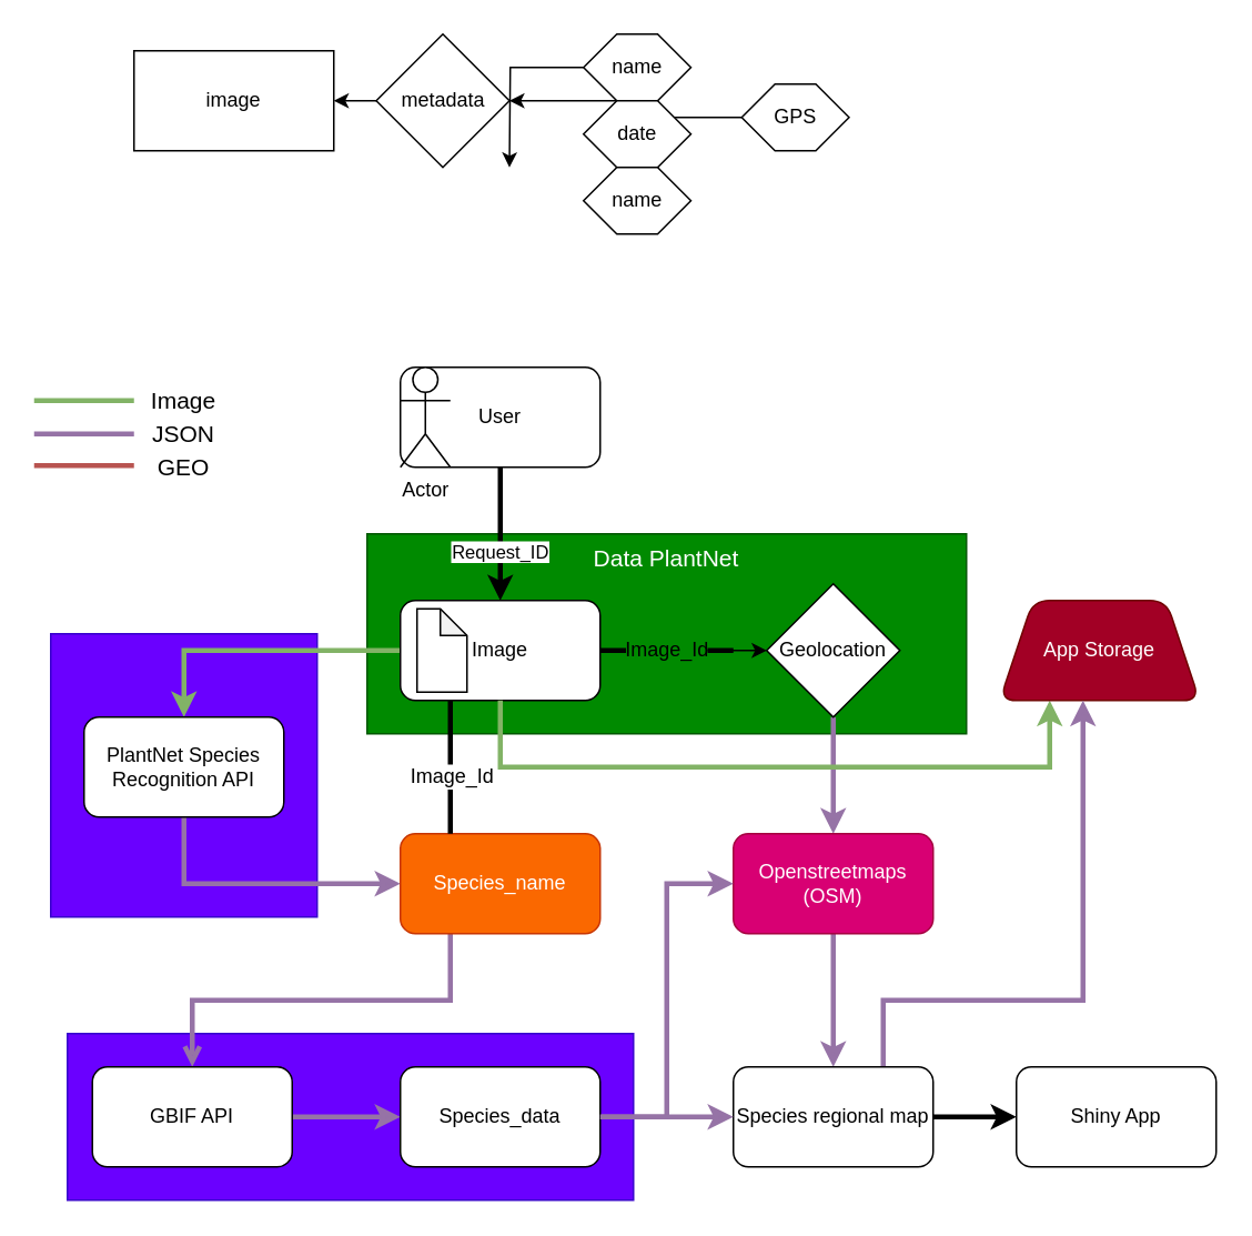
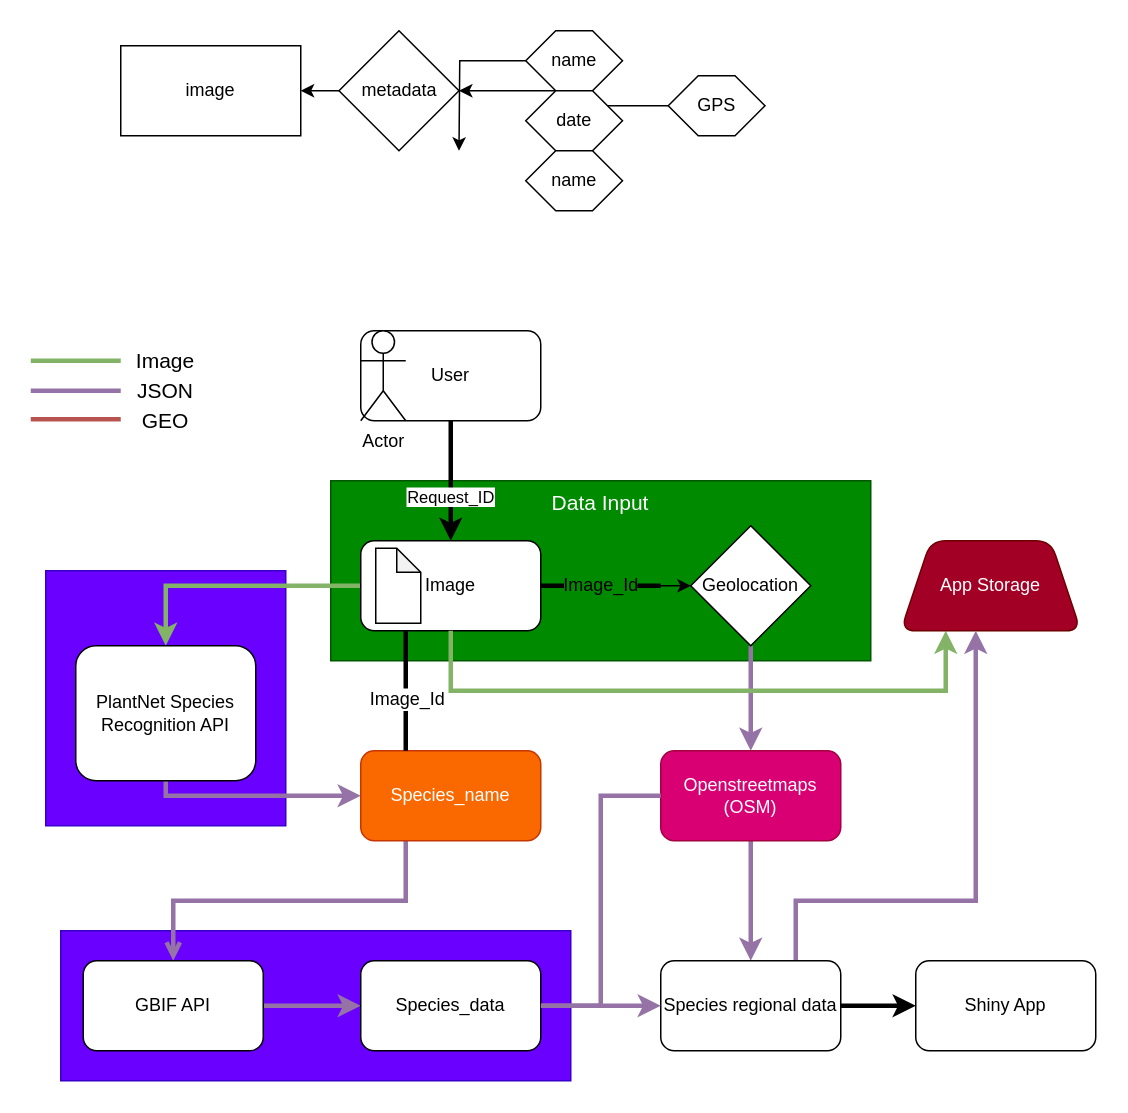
- <mxCell id="4" value="Data PlantNet" style="rounded=0;whiteSpace=wrap;html=1;fillColor=#008a00;strokeColor=#005700;verticalAlign=top;fontSize=14;fontColor=#ffffff;" parent="1" vertex="1"><mxGeometry x="220" y="320" width="360" height="120" as="geometry" /></mxCell>
+ <mxCell id="4" value="Data Input" style="rounded=0;whiteSpace=wrap;html=1;fillColor=#008a00;strokeColor=#005700;verticalAlign=top;fontSize=14;fontColor=#ffffff;" parent="1" vertex="1"><mxGeometry x="220" y="320" width="360" height="120" as="geometry" /></mxCell>
- <mxCell id="13" value="PlantNet Species Recognition API" style="whiteSpace=wrap;html=1;rounded=1;" parent="1" vertex="1"><mxGeometry x="50" y="430" width="120" height="60" as="geometry" /></mxCell>
+ <mxCell id="13" value="PlantNet Species Recognition API" style="whiteSpace=wrap;html=1;rounded=1;" parent="1" vertex="1"><mxGeometry x="50" y="430" width="120" height="90" as="geometry" /></mxCell>
- <mxCell id="17" style="edgeStyle=orthogonalEdgeStyle;rounded=0;orthogonalLoop=1;jettySize=auto;html=1;fillColor=#e1d5e7;strokeColor=#9673a6;strokeWidth=3;exitX=1;exitY=0.5;exitDx=0;exitDy=0;" parent="1" source="27" target="15" edge="1"><mxGeometry relative="1" as="geometry"><Array as="points"><mxPoint x="400" y="670" /><mxPoint x="400" y="530" /></Array></mxGeometry></mxCell>
+ <mxCell id="17" style="edgeStyle=orthogonalEdgeStyle;rounded=0;orthogonalLoop=1;jettySize=auto;html=1;fillColor=#e1d5e7;strokeColor=#9673a6;strokeWidth=3;exitX=1;exitY=0.5;exitDx=0;exitDy=0;endArrow=none;" parent="1" source="27" target="15" edge="1"><mxGeometry relative="1" as="geometry"><Array as="points"><mxPoint x="400" y="670" /><mxPoint x="400" y="530" /></Array></mxGeometry></mxCell>
- <mxCell id="24" value="Species regional map" style="whiteSpace=wrap;html=1;rounded=1;" parent="1" vertex="1"><mxGeometry x="440" y="640" width="120" height="60" as="geometry" /></mxCell>
+ <mxCell id="24" value="Species regional data" style="whiteSpace=wrap;html=1;rounded=1;" parent="1" vertex="1"><mxGeometry x="440" y="640" width="120" height="60" as="geometry" /></mxCell>
